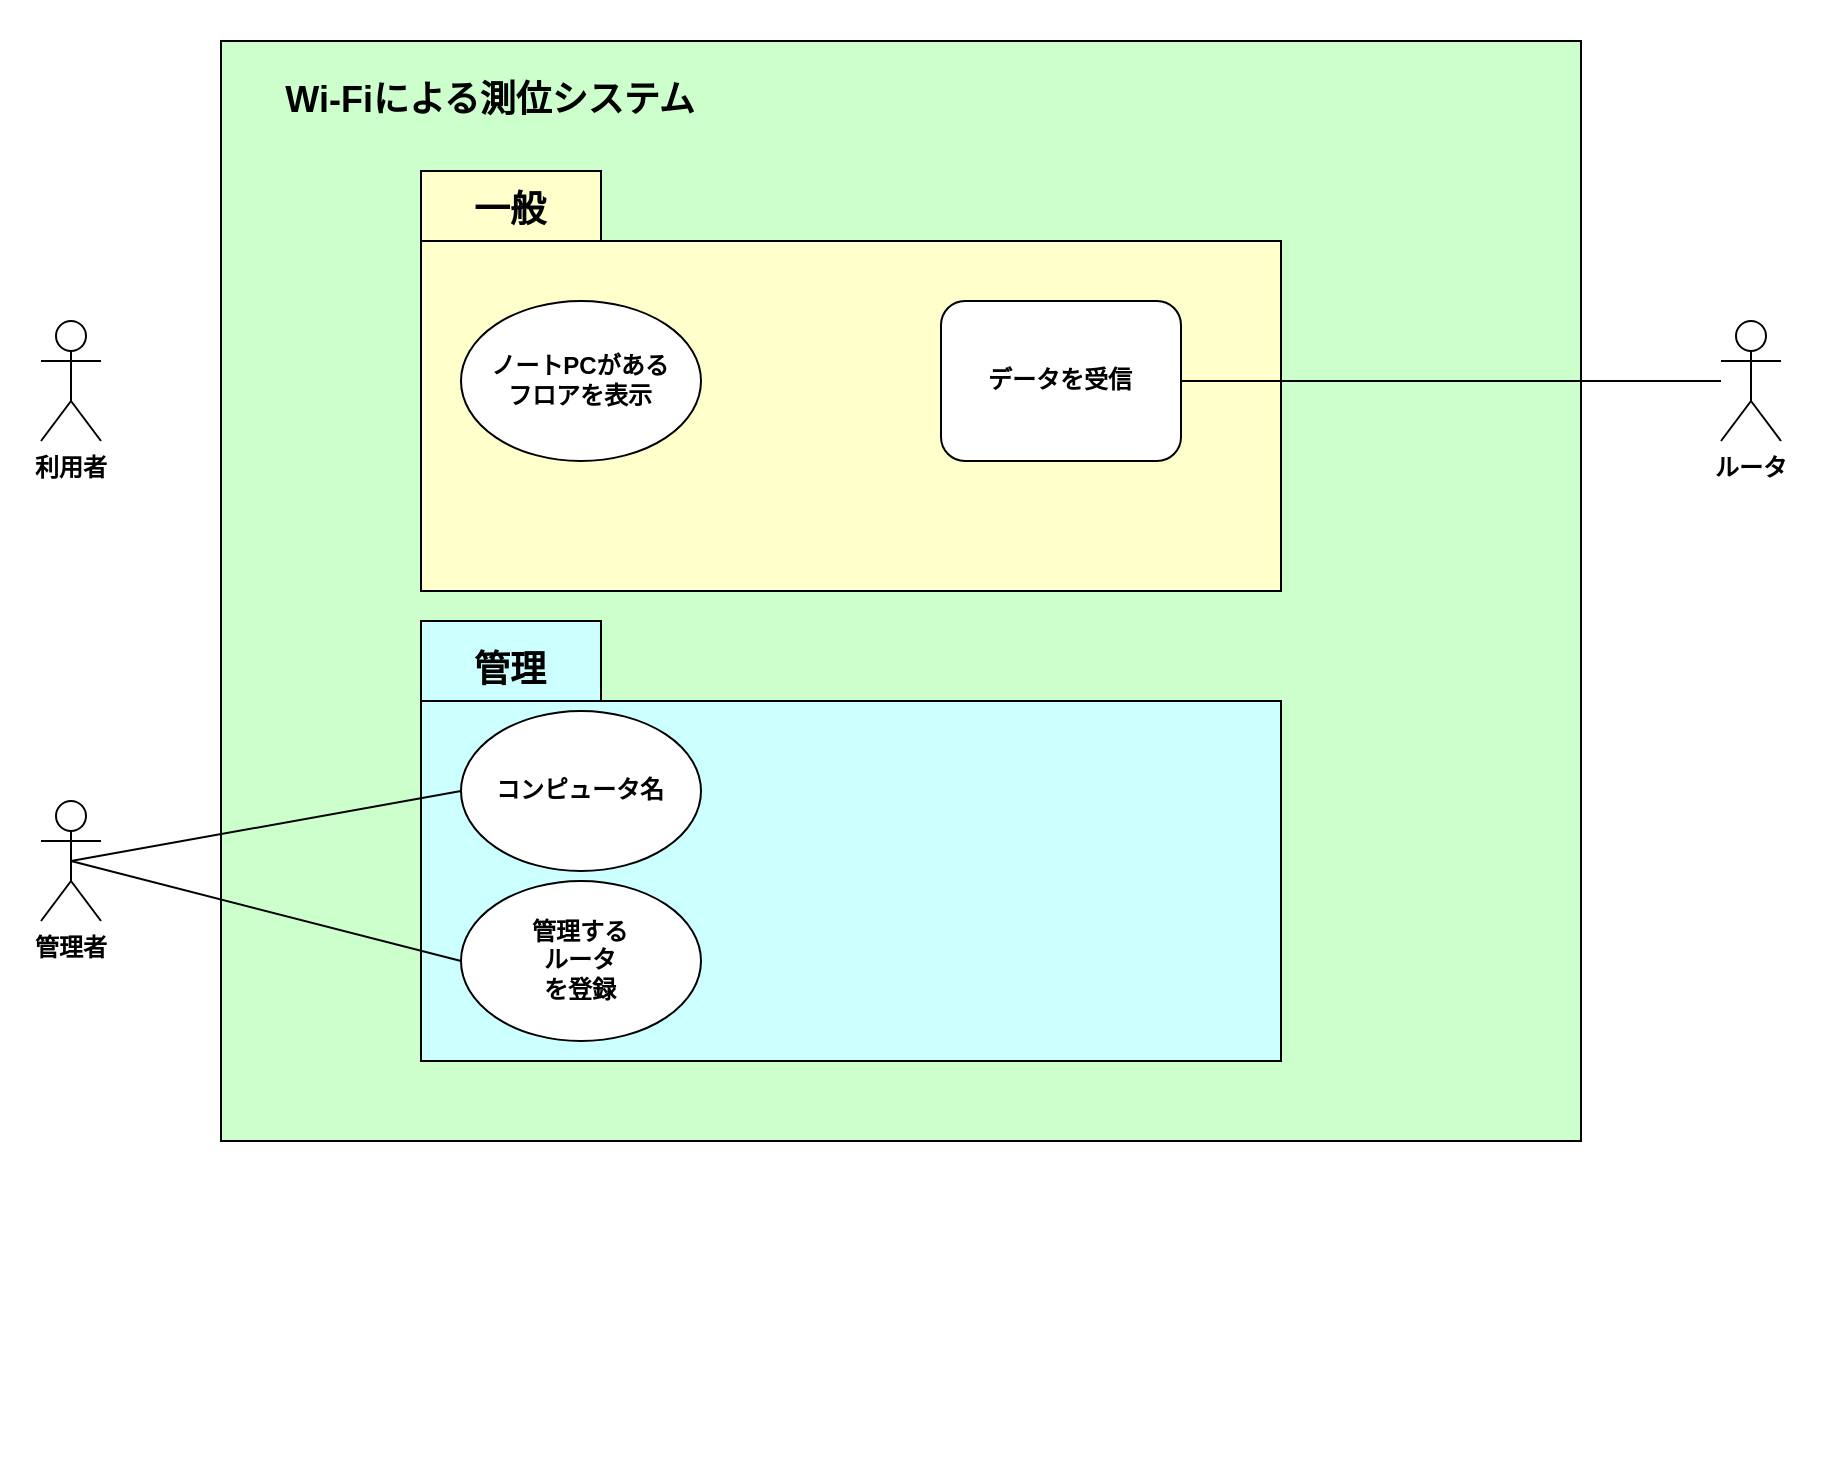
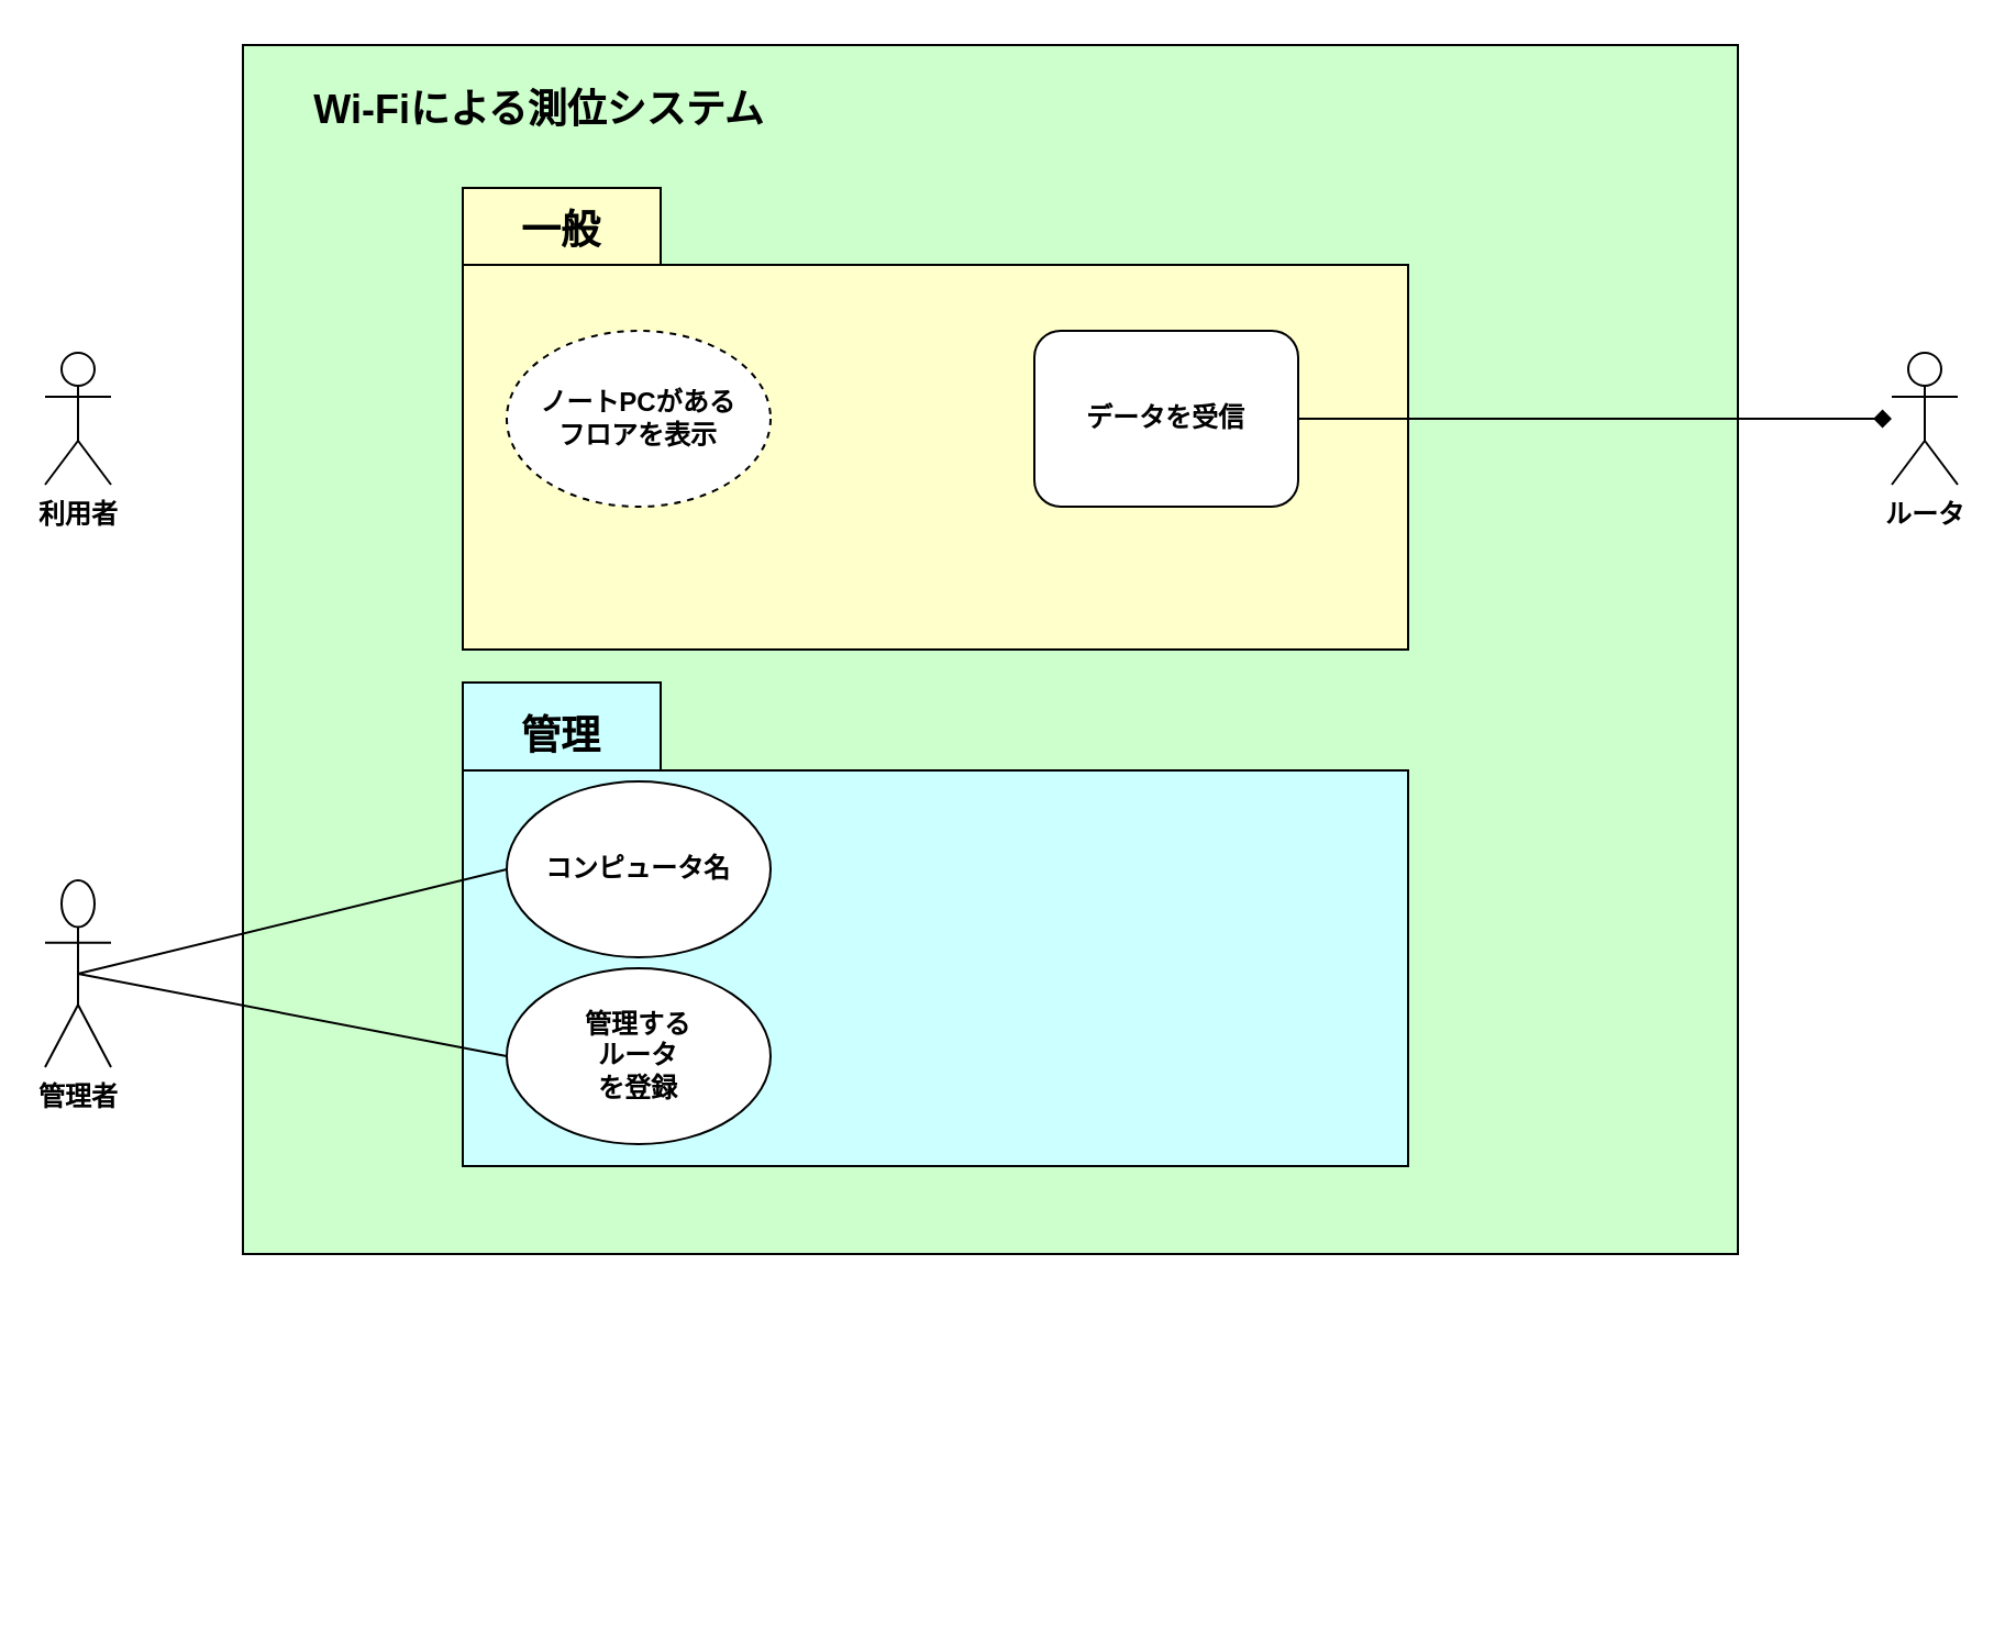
- <mxCell id="7" value="&lt;b&gt;ノートPCがある&lt;br&gt;フロアを表示&lt;/b&gt;" style="ellipse;whiteSpace=wrap;html=1;fillColor=#FFFFFF;" vertex="1" parent="1"><mxGeometry x="230" y="150" width="120" height="80" as="geometry" /></mxCell>
+ <mxCell id="7" value="&lt;b&gt;ノートPCがある&lt;br&gt;フロアを表示&lt;/b&gt;" style="ellipse;whiteSpace=wrap;html=1;fillColor=#FFFFFF;dashed=1;" vertex="1" parent="1"><mxGeometry x="230" y="150" width="120" height="80" as="geometry" /></mxCell>
- <mxCell id="17" value="" style="endArrow=none;html=1;exitX=1;exitY=0.5;exitDx=0;exitDy=0;" edge="1" parent="1" source="8" target="12"><mxGeometry width="50" height="50" relative="1" as="geometry"><mxPoint x="590" y="370" as="sourcePoint" /><mxPoint x="640" y="320" as="targetPoint" /></mxGeometry></mxCell>
+ <mxCell id="17" value="" style="endArrow=diamond;html=1;exitX=1;exitY=0.5;exitDx=0;exitDy=0;" edge="1" parent="1" source="8" target="12"><mxGeometry width="50" height="50" relative="1" as="geometry"><mxPoint x="590" y="370" as="sourcePoint" /><mxPoint x="640" y="320" as="targetPoint" /></mxGeometry></mxCell>
- <mxCell id="4" value="&lt;b&gt;管理者&lt;/b&gt;" style="shape=umlActor;verticalLabelPosition=bottom;verticalAlign=top;html=1;outlineConnect=0;fillColor=#FFFFFF;" vertex="1" parent="1"><mxGeometry x="20" y="400" width="30" height="60" as="geometry" /></mxCell>
+ <mxCell id="4" value="&lt;b&gt;管理者&lt;/b&gt;" style="shape=umlActor;verticalLabelPosition=bottom;verticalAlign=top;html=1;outlineConnect=0;fillColor=#FFFFFF;" vertex="1" parent="1"><mxGeometry x="20" y="400" width="30" height="85" as="geometry" /></mxCell>
